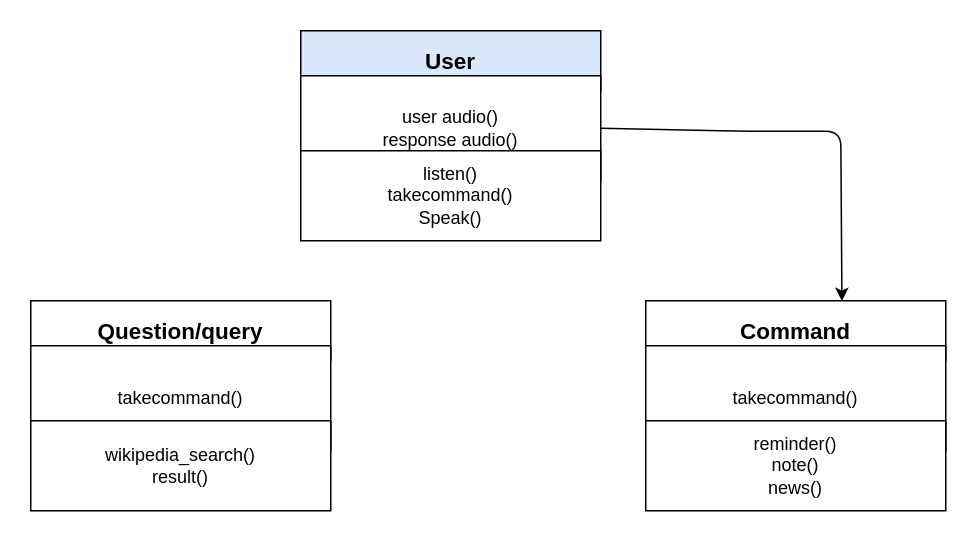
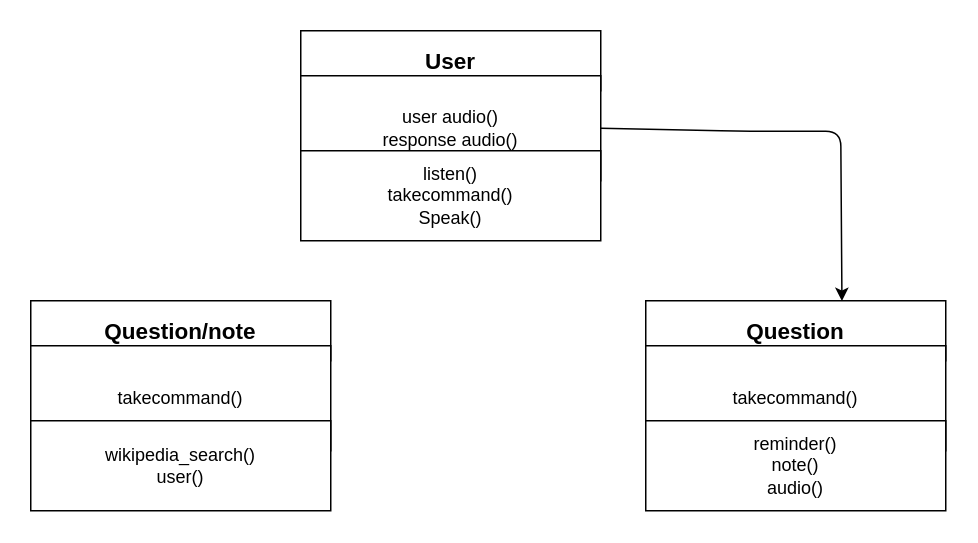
- <mxCell id="2" value="&lt;b style=&quot;font-size: 15px&quot;&gt;User&lt;/b&gt;" style="rounded=0;whiteSpace=wrap;html=1;fillColor=#dae8fc;" parent="1" vertex="1"><mxGeometry x="200" y="20" width="200" height="40" as="geometry" /></mxCell>
+ <mxCell id="2" value="&lt;b style=&quot;font-size: 15px&quot;&gt;User&lt;/b&gt;" style="rounded=0;whiteSpace=wrap;html=1;" parent="1" vertex="1"><mxGeometry x="200" y="20" width="200" height="40" as="geometry" /></mxCell>
- <mxCell id="6" value="&lt;font style=&quot;font-size: 15px&quot;&gt;&lt;b&gt;Question/query&lt;/b&gt;&lt;/font&gt;" style="rounded=0;whiteSpace=wrap;html=1;" parent="1" vertex="1"><mxGeometry x="20" y="200" width="200" height="40" as="geometry" /></mxCell>
+ <mxCell id="6" value="&lt;font style=&quot;font-size: 15px&quot;&gt;&lt;b&gt;Question/note&lt;/b&gt;&lt;/font&gt;" style="rounded=0;whiteSpace=wrap;html=1;" parent="1" vertex="1"><mxGeometry x="20" y="200" width="200" height="40" as="geometry" /></mxCell>
- <mxCell id="10" value="&lt;font style=&quot;font-size: 15px&quot;&gt;&lt;b&gt;Command&lt;/b&gt;&lt;/font&gt;" style="rounded=0;whiteSpace=wrap;html=1;" parent="1" vertex="1"><mxGeometry x="430" y="200" width="200" height="40" as="geometry" /></mxCell>
+ <mxCell id="10" value="&lt;font style=&quot;font-size: 15px&quot;&gt;&lt;b&gt;Question&lt;/b&gt;&lt;/font&gt;" style="rounded=0;whiteSpace=wrap;html=1;" parent="1" vertex="1"><mxGeometry x="430" y="200" width="200" height="40" as="geometry" /></mxCell>
- <mxCell id="9" value="wikipedia_search()&lt;br&gt;result()&lt;br&gt;" style="rounded=0;whiteSpace=wrap;html=1;" parent="1" vertex="1"><mxGeometry x="20" y="280" width="200" height="60" as="geometry" /></mxCell>
+ <mxCell id="9" value="wikipedia_search()&lt;br&gt;user()&lt;br&gt;" style="rounded=0;whiteSpace=wrap;html=1;" parent="1" vertex="1"><mxGeometry x="20" y="280" width="200" height="60" as="geometry" /></mxCell>
- <mxCell id="13" value="reminder()&lt;br&gt;note()&lt;br&gt;news()" style="rounded=0;whiteSpace=wrap;html=1;" parent="1" vertex="1"><mxGeometry x="430" y="280" width="200" height="60" as="geometry" /></mxCell>
+ <mxCell id="13" value="reminder()&lt;br&gt;note()&lt;br&gt;audio()" style="rounded=0;whiteSpace=wrap;html=1;" parent="1" vertex="1"><mxGeometry x="430" y="280" width="200" height="60" as="geometry" /></mxCell>
